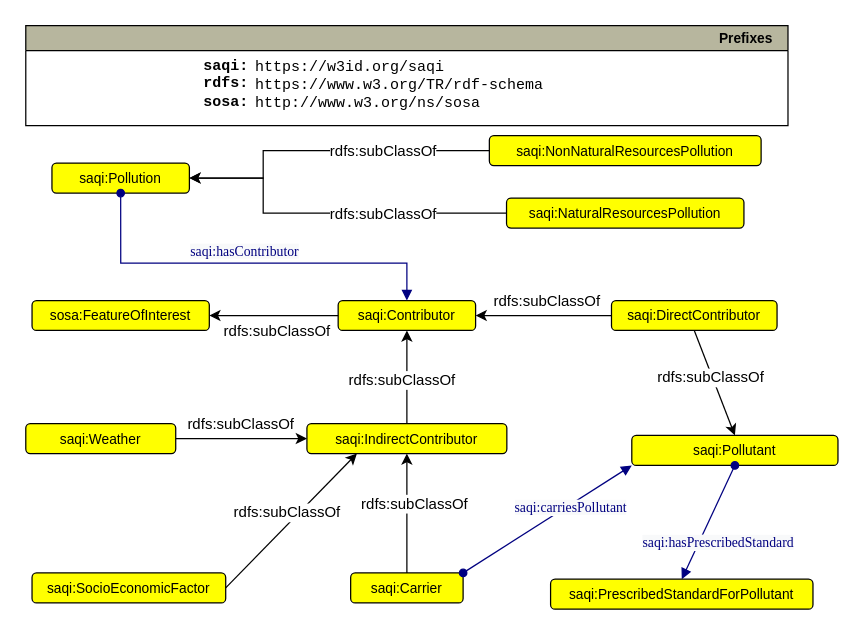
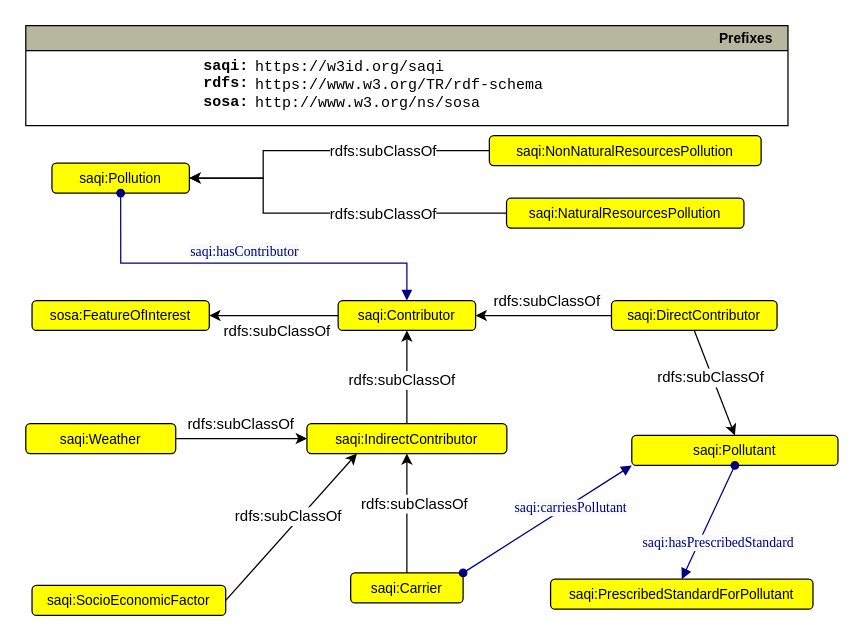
- <mxCell id="18" value="saqi:SocioEconomicFactor" style="graphMlID=n4;shape=rect;rounded=1;arcsize=30;fillColor=#ffff00;strokeColor=#000000;strokeWidth=1.0;fontSize=11;" parent="1" vertex="1"><mxGeometry x="25" y="458" width="155" height="24" as="geometry" /></mxCell>
+ <mxCell id="18" value="saqi:SocioEconomicFactor" style="graphMlID=n4;shape=rect;rounded=1;arcsize=30;fillColor=#ffff00;strokeColor=#000000;strokeWidth=1.0;fontSize=11;" parent="1" vertex="1"><mxGeometry x="25" y="468" width="155" height="24" as="geometry" /></mxCell>
